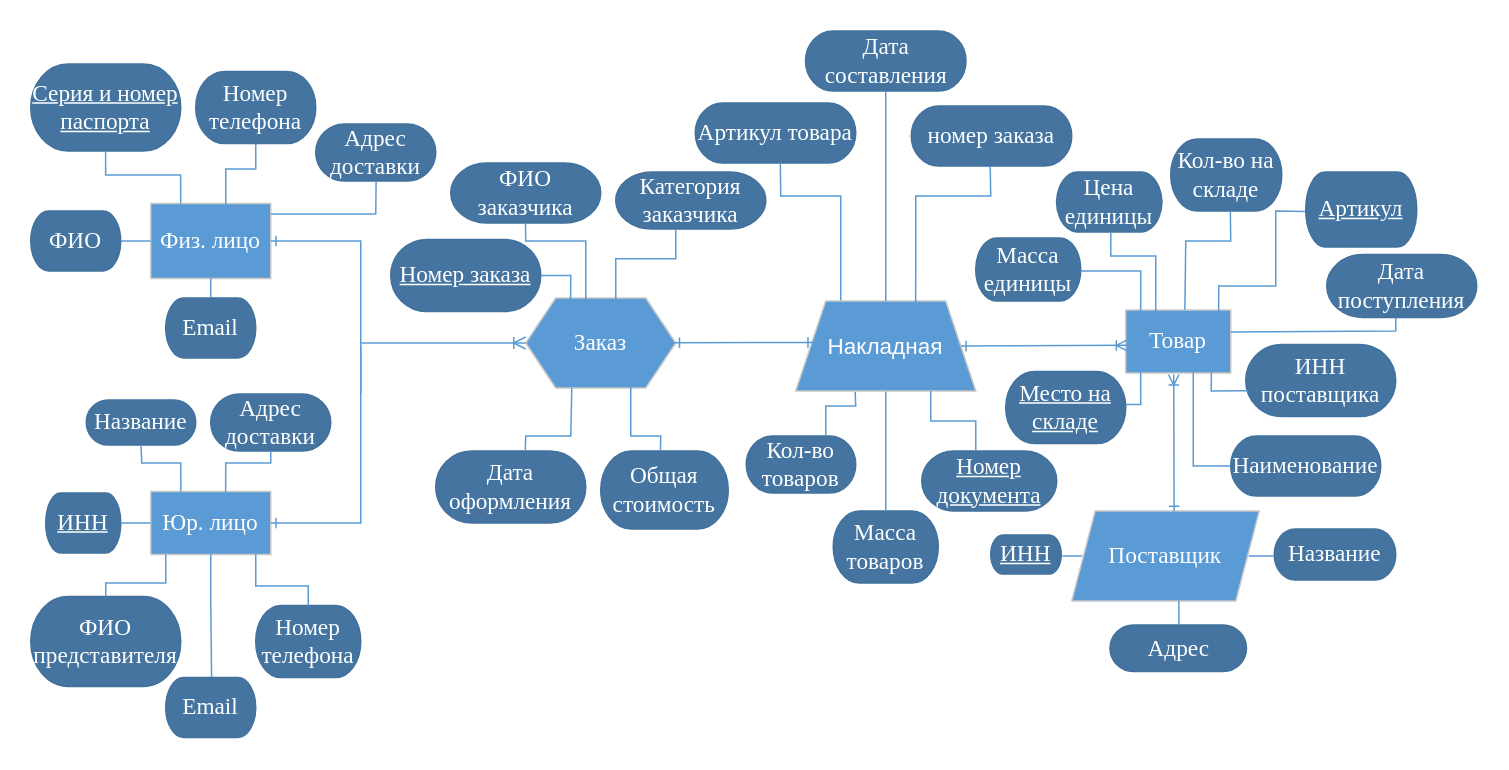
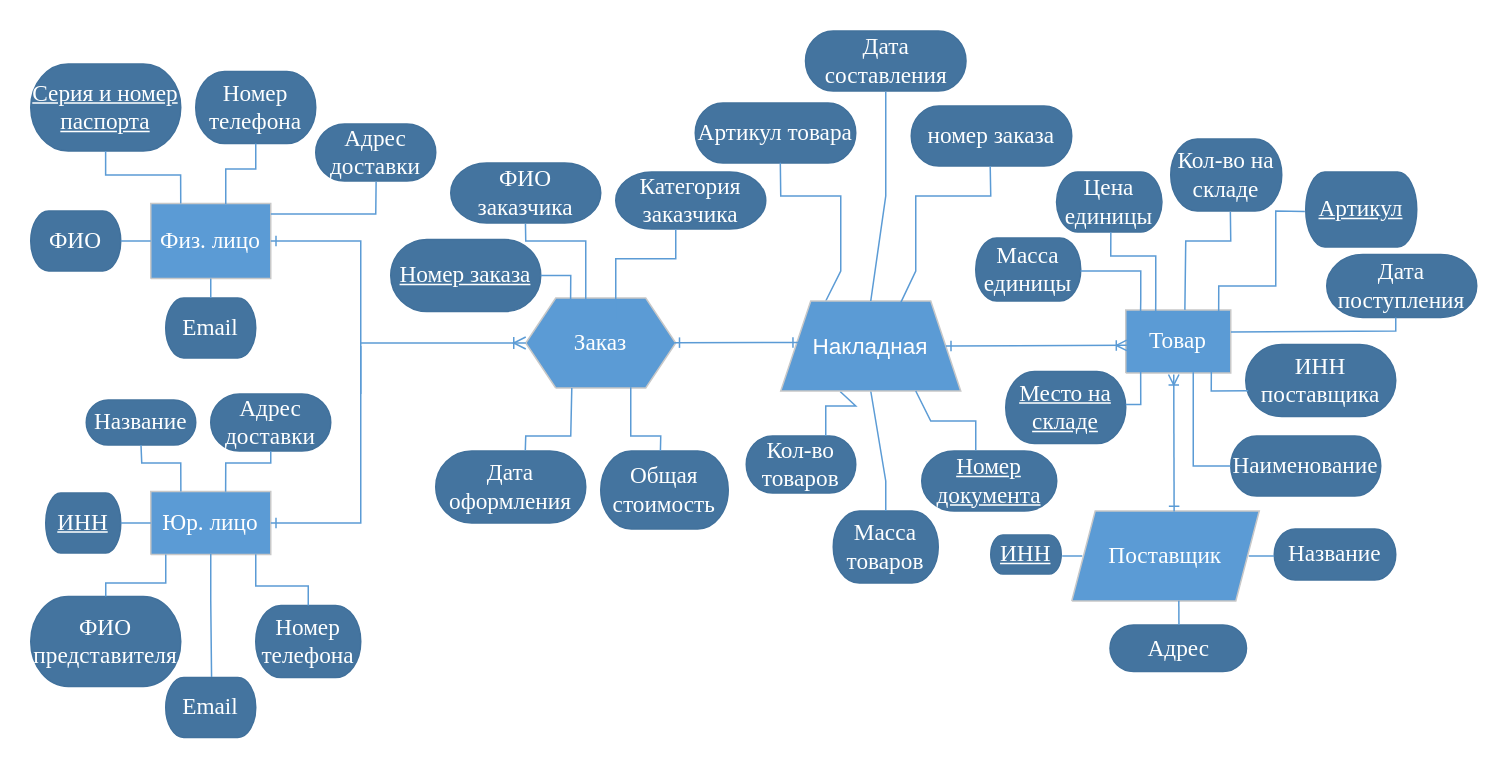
- <mxCell id="71" value="&lt;font color=&quot;#ffffff&quot; style=&quot;font-size: 15px;&quot;&gt;Накладная&lt;/font&gt;" style="shape=trapezoid;perimeter=trapezoidPerimeter;whiteSpace=wrap;html=1;fixedSize=1;fillColor=#5B9BD5;strokeColor=#C8C8C8;spacingTop=-3;spacingLeft=-3;spacingBottom=-3;spacingRight=-3;fontSize=15;" parent="1" vertex="1"><mxGeometry x="530" y="200" width="120" height="60" as="geometry" /></mxCell>
+ <mxCell id="71" value="&lt;font color=&quot;#ffffff&quot; style=&quot;font-size: 15px;&quot;&gt;Накладная&lt;/font&gt;" style="shape=trapezoid;perimeter=trapezoidPerimeter;whiteSpace=wrap;html=1;fixedSize=1;fillColor=#5B9BD5;strokeColor=#C8C8C8;spacingTop=-3;spacingLeft=-3;spacingBottom=-3;spacingRight=-3;fontSize=15;" parent="1" vertex="1"><mxGeometry x="520" y="200" width="120" height="60" as="geometry" /></mxCell>
